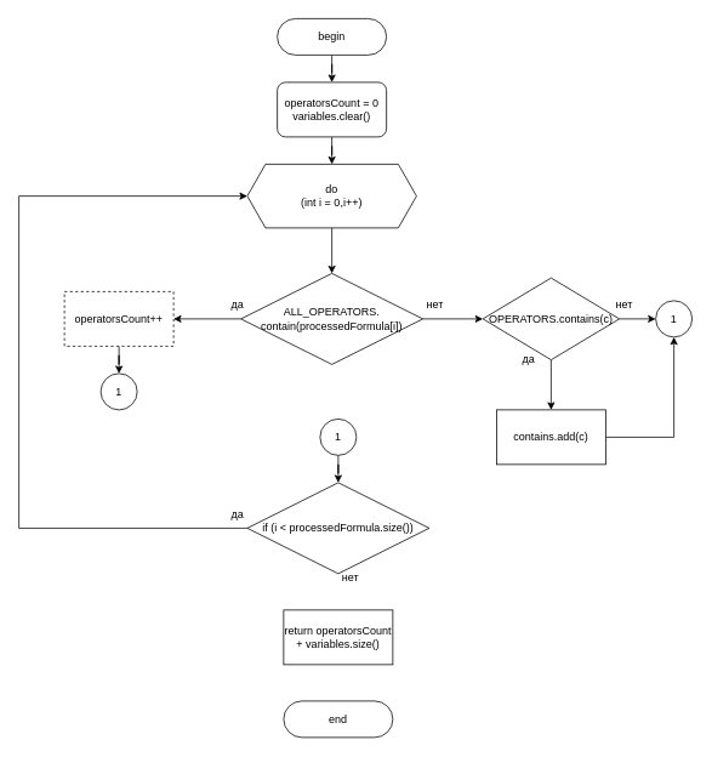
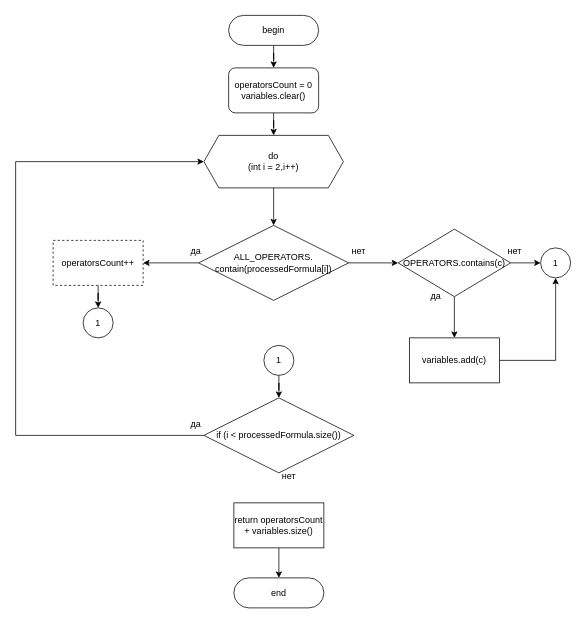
- <mxCell id="7" value="do&lt;div&gt;(int i = 0,i++)&lt;/div&gt;" style="shape=hexagon;perimeter=hexagonPerimeter2;whiteSpace=wrap;html=1;fixedSize=1;" parent="1" vertex="1"><mxGeometry x="271" y="180" width="186" height="70" as="geometry" /></mxCell>
+ <mxCell id="7" value="do&lt;div&gt;(int i = 2,i++)&lt;/div&gt;" style="shape=hexagon;perimeter=hexagonPerimeter2;whiteSpace=wrap;html=1;fixedSize=1;" parent="1" vertex="1"><mxGeometry x="271" y="180" width="186" height="70" as="geometry" /></mxCell>
- <mxCell id="15" value="contains.add(c)" style="rounded=0;whiteSpace=wrap;html=1;" parent="1" vertex="1"><mxGeometry x="545" y="450" width="120" height="60" as="geometry" /></mxCell>
+ <mxCell id="15" value="variables.add(c)" style="rounded=0;whiteSpace=wrap;html=1;" parent="1" vertex="1"><mxGeometry x="545" y="450" width="120" height="60" as="geometry" /></mxCell>
+ <mxCell id="30" style="edgeStyle=orthogonalEdgeStyle;rounded=0;orthogonalLoop=1;jettySize=auto;html=1;" parent="1" source="31" target="32" edge="1"><mxGeometry relative="1" as="geometry" /></mxCell>
